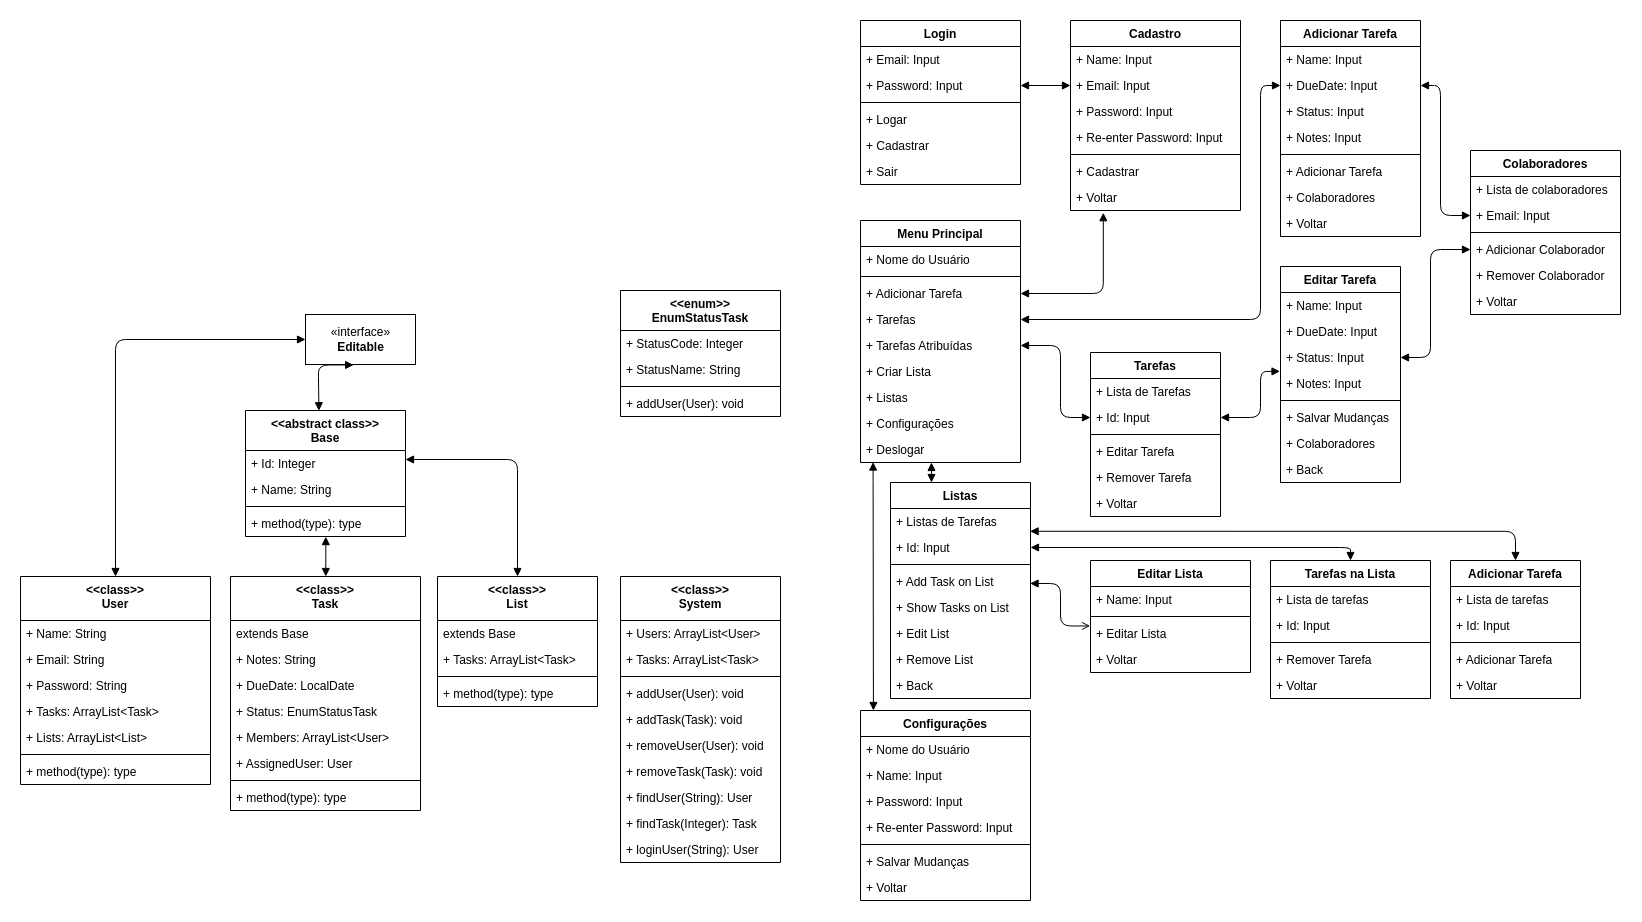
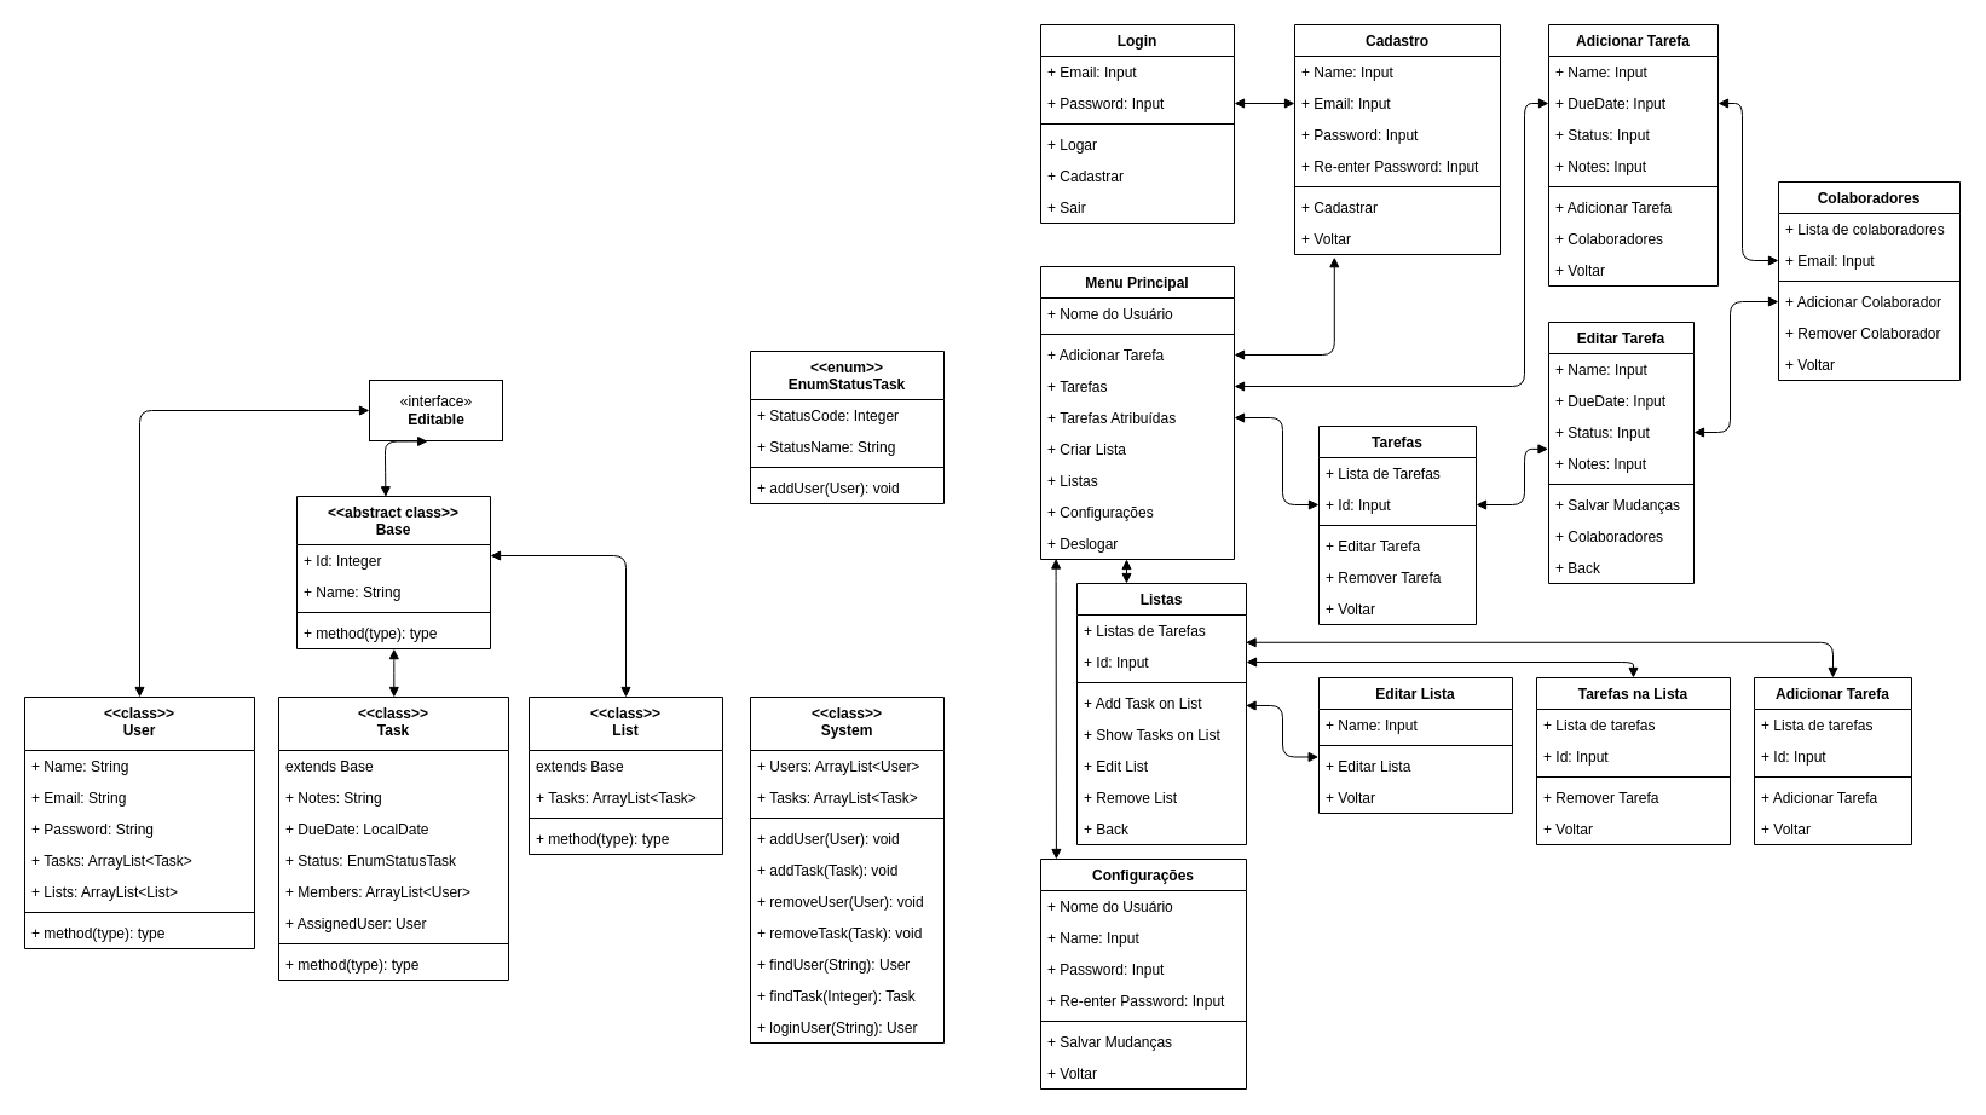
- <mxCell id="107" value="" style="endArrow=open;endFill=1;html=1;edgeStyle=orthogonalEdgeStyle;align=left;verticalAlign=top;startArrow=block;startFill=1;entryX=-0.002;entryY=0.21;entryDx=0;entryDy=0;exitX=0.997;exitY=0.576;exitDx=0;exitDy=0;exitPerimeter=0;entryPerimeter=0;" parent="1" source="85" target="99" edge="1"><mxGeometry x="-1" relative="1" as="geometry"><mxPoint x="949.95" y="682" as="sourcePoint" /><mxPoint x="1050" y="625" as="targetPoint" /><Array as="points"><mxPoint x="1060" y="583" /><mxPoint x="1060" y="626" /></Array></mxGeometry></mxCell>
+ <mxCell id="107" value="" style="endArrow=block;endFill=1;html=1;edgeStyle=orthogonalEdgeStyle;align=left;verticalAlign=top;startArrow=block;startFill=1;entryX=-0.002;entryY=0.21;entryDx=0;entryDy=0;exitX=0.997;exitY=0.576;exitDx=0;exitDy=0;exitPerimeter=0;entryPerimeter=0;" parent="1" source="85" target="99" edge="1"><mxGeometry x="-1" relative="1" as="geometry"><mxPoint x="949.95" y="682" as="sourcePoint" /><mxPoint x="1050" y="625" as="targetPoint" /><Array as="points"><mxPoint x="1060" y="583" /><mxPoint x="1060" y="626" /></Array></mxGeometry></mxCell>
